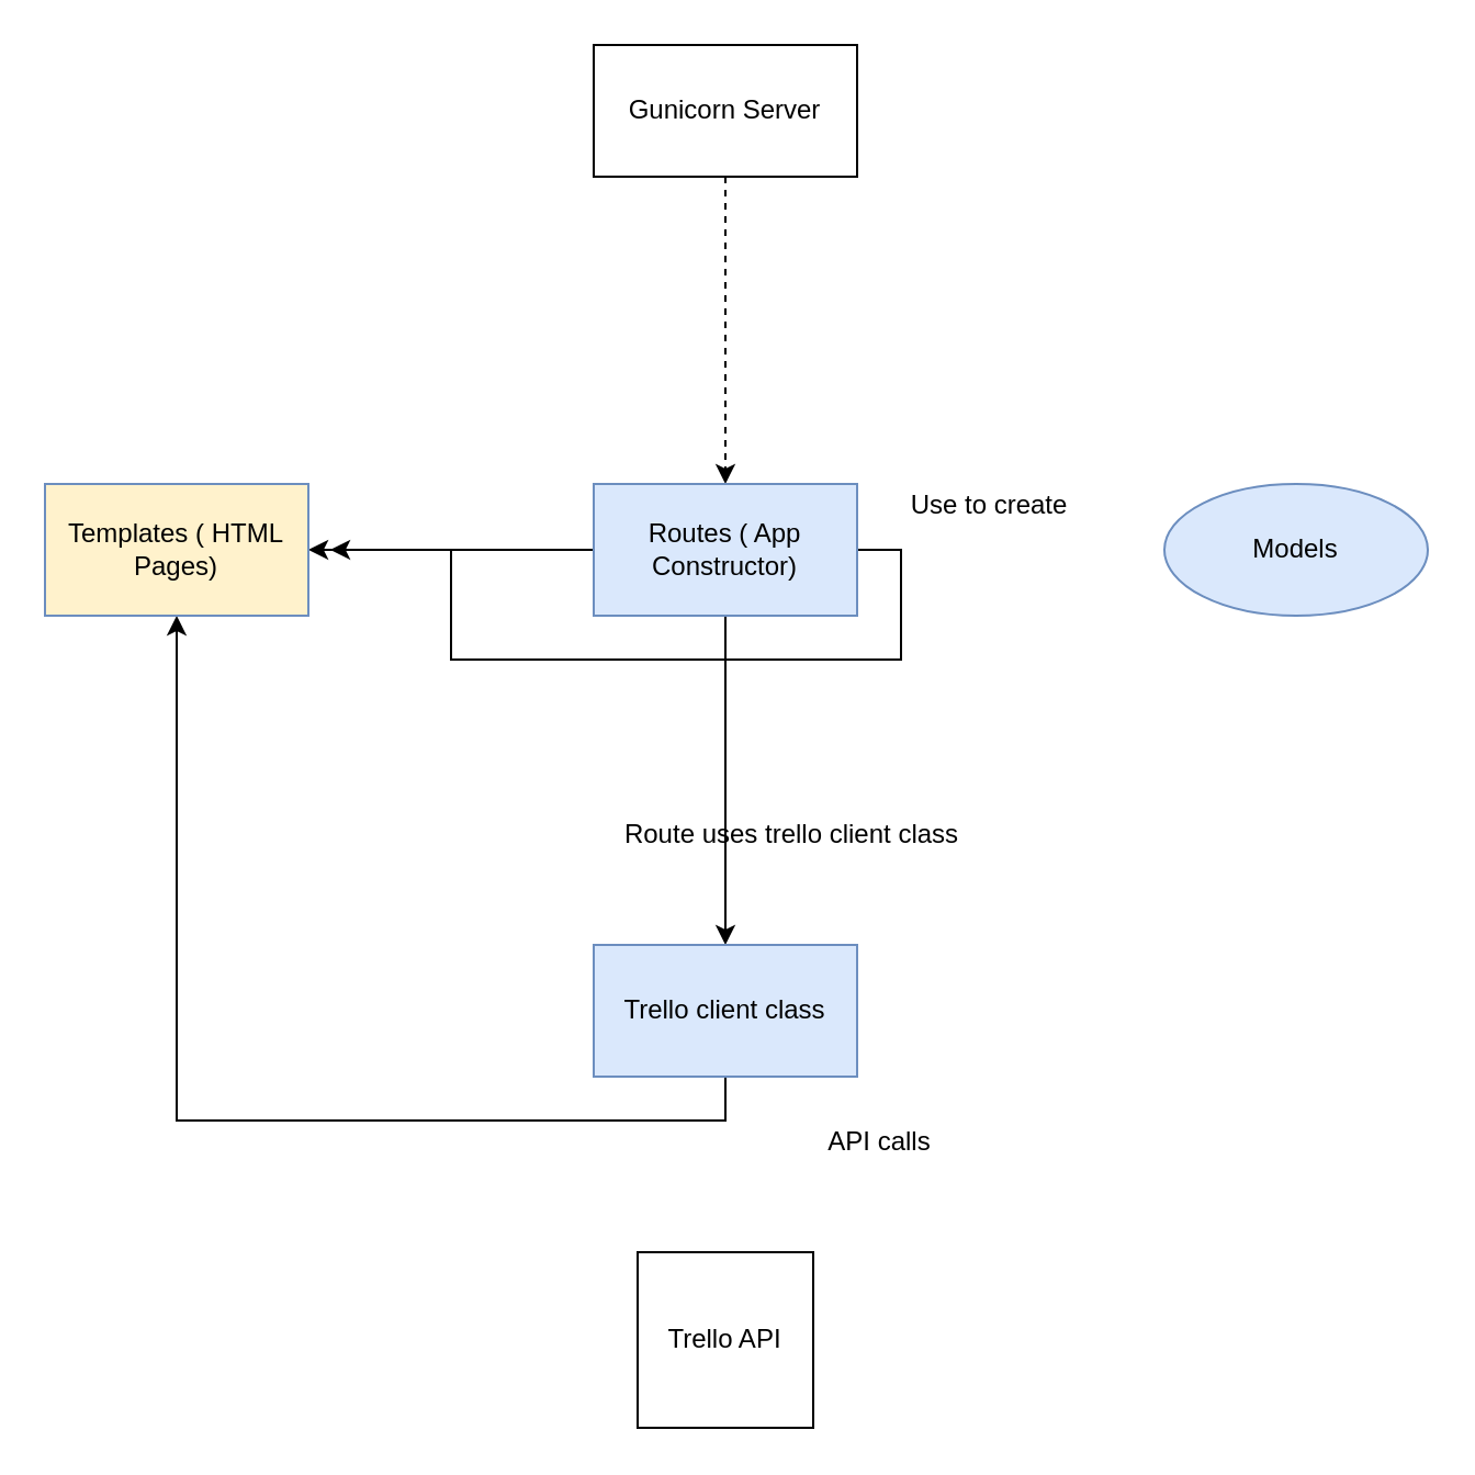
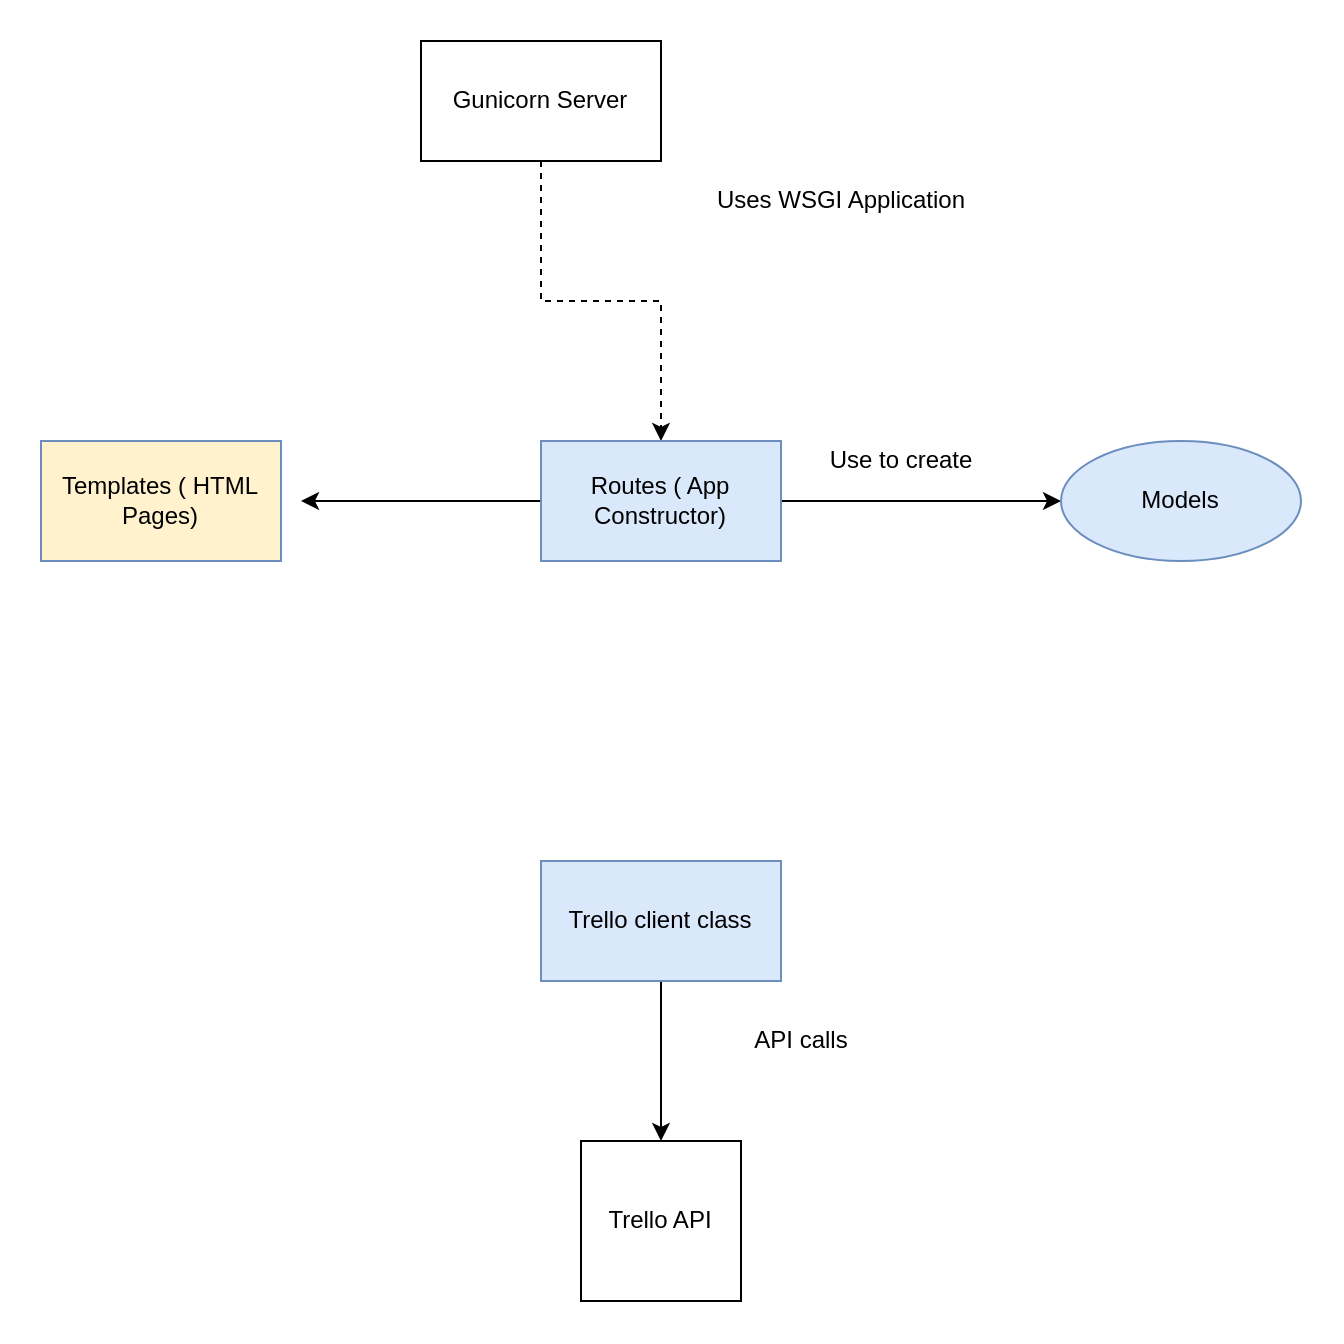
- <mxCell id="5" value="Gunicorn Server" style="rounded=0;whiteSpace=wrap;html=1;" parent="1" vertex="1"><mxGeometry x="270" y="20" width="120" height="60" as="geometry" /></mxCell>
+ <mxCell id="5" value="Gunicorn Server" style="rounded=0;whiteSpace=wrap;html=1;" parent="1" vertex="1"><mxGeometry x="210" y="20" width="120" height="60" as="geometry" /></mxCell>
+ <mxCell id="6" value="Uses WSGI Application" style="text;html=1;align=center;verticalAlign=middle;resizable=0;points=[];autosize=1;strokeColor=none;" parent="1" vertex="1"><mxGeometry x="350" y="90" width="140" height="20" as="geometry" /></mxCell>
- <mxCell id="9" style="edgeStyle=orthogonalEdgeStyle;rounded=0;orthogonalLoop=1;jettySize=auto;html=1;exitX=1;exitY=0.5;exitDx=0;exitDy=0;" edge="1" parent="1" source="10" target="13"><mxGeometry relative="1" as="geometry" /></mxCell>
+ <mxCell id="9" style="edgeStyle=orthogonalEdgeStyle;rounded=0;orthogonalLoop=1;jettySize=auto;html=1;exitX=1;exitY=0.5;exitDx=0;exitDy=0;entryX=0;entryY=0.5;entryDx=0;entryDy=0;" edge="1" parent="1" source="10" target="14"><mxGeometry relative="1" as="geometry" /></mxCell>
- <mxCell id="8" style="edgeStyle=orthogonalEdgeStyle;rounded=0;orthogonalLoop=1;jettySize=auto;html=1;exitX=0.5;exitY=1;exitDx=0;exitDy=0;entryX=0.5;entryY=0;entryDx=0;entryDy=0;" edge="1" parent="1" source="10" target="12"><mxGeometry relative="1" as="geometry"><mxPoint x="333.04" y="317" as="targetPoint" /></mxGeometry></mxCell>
- <mxCell id="16" value="Route uses trello client class" style="text;html=1;align=center;verticalAlign=middle;resizable=0;points=[];autosize=1;strokeColor=none;" vertex="1" parent="1"><mxGeometry x="275" y="370" width="170" height="20" as="geometry" /></mxCell>
- <mxCell id="11" style="edgeStyle=orthogonalEdgeStyle;rounded=0;orthogonalLoop=1;jettySize=auto;html=1;exitX=0.5;exitY=1;exitDx=0;exitDy=0;" edge="1" parent="1" source="12" target="13"><mxGeometry relative="1" as="geometry" /></mxCell>
+ <mxCell id="11" style="edgeStyle=orthogonalEdgeStyle;rounded=0;orthogonalLoop=1;jettySize=auto;html=1;exitX=0.5;exitY=1;exitDx=0;exitDy=0;" edge="1" parent="1" source="12" target="2"><mxGeometry relative="1" as="geometry" /></mxCell>
